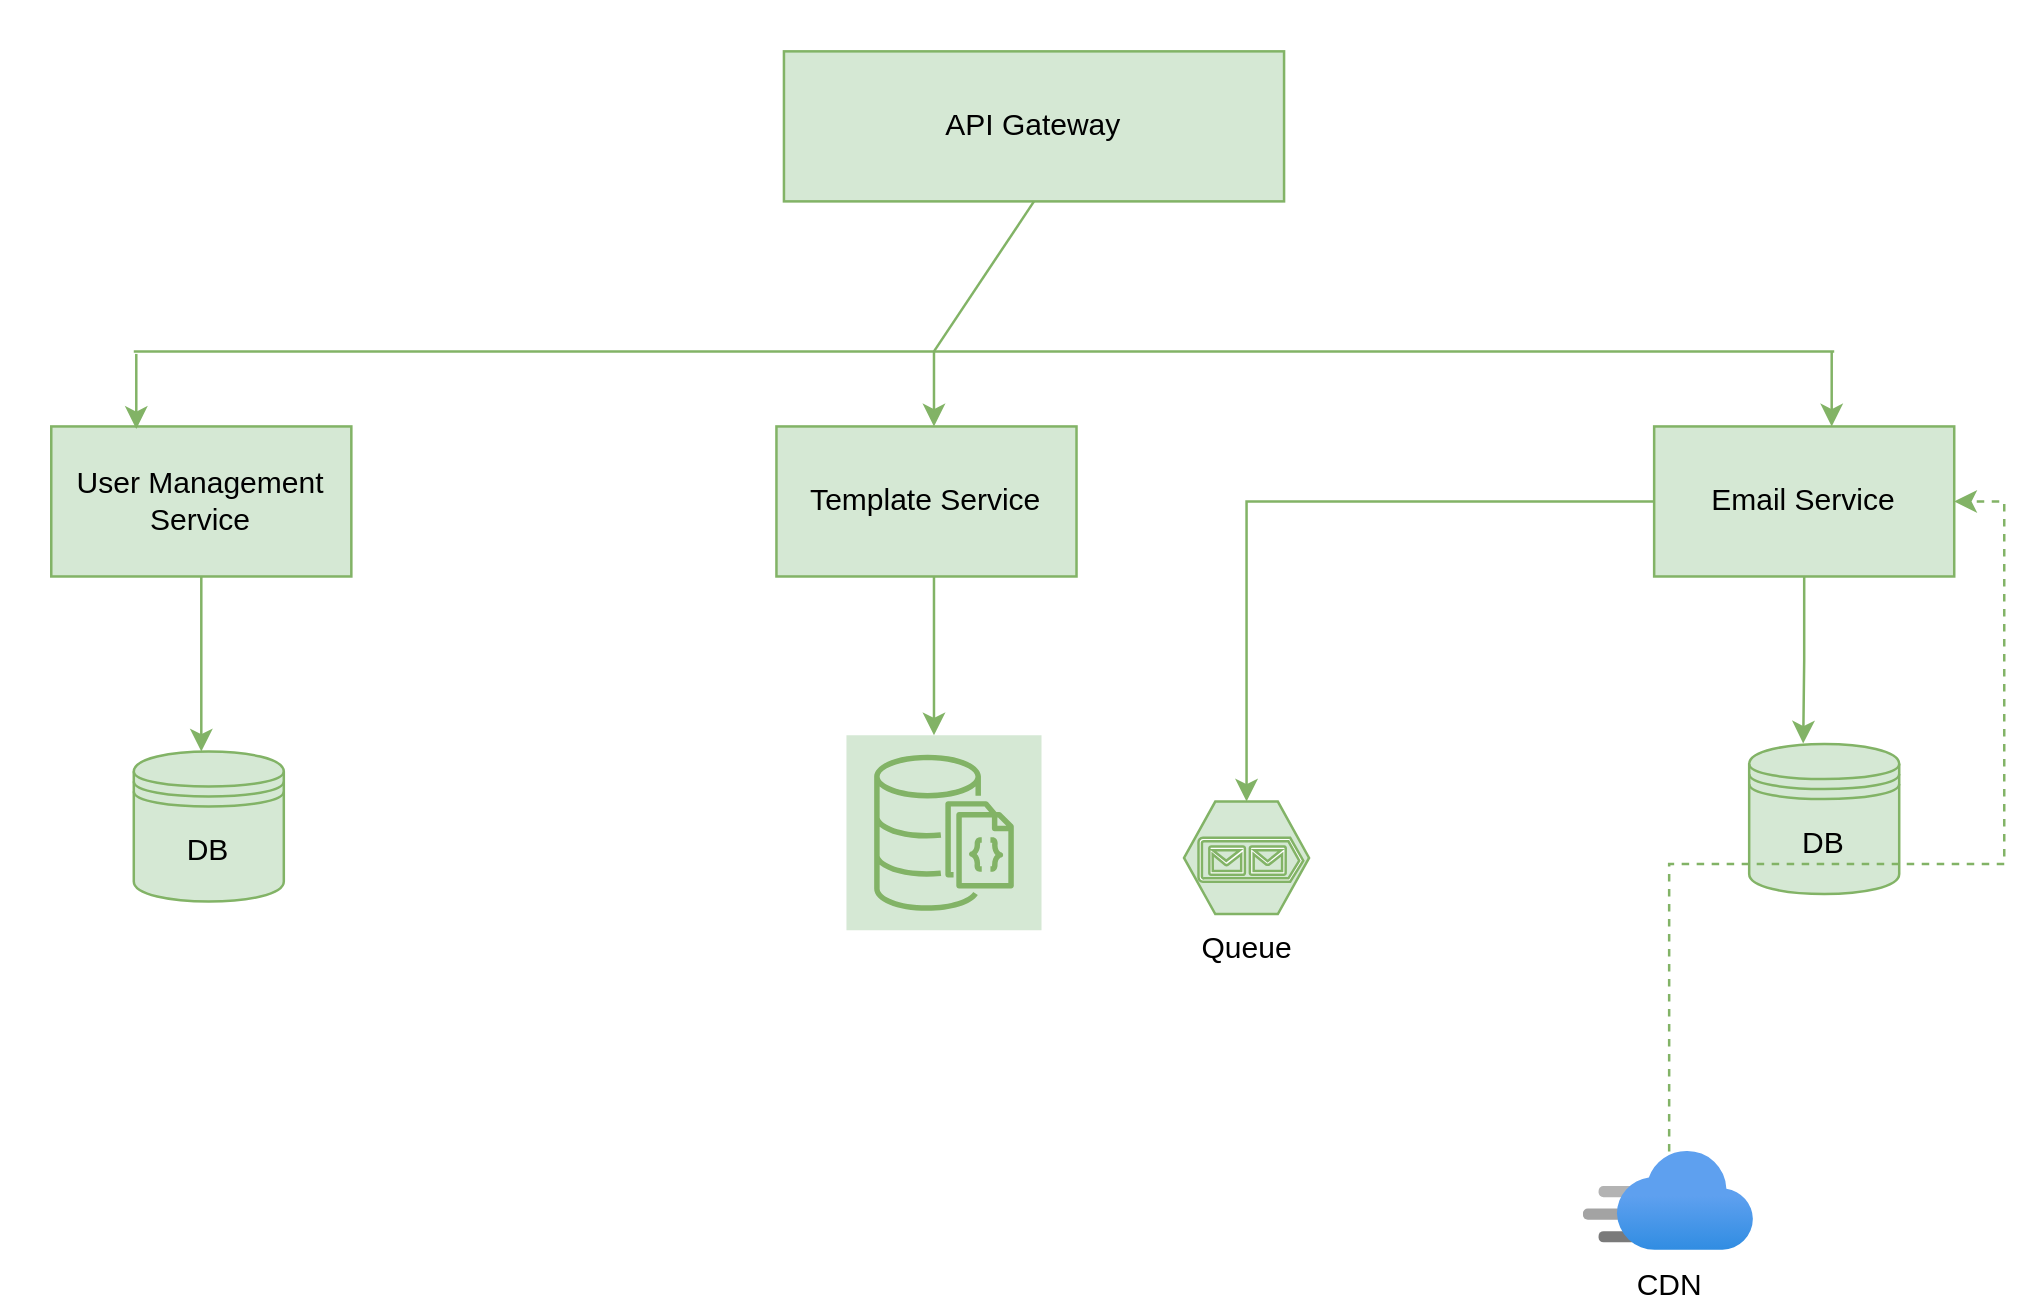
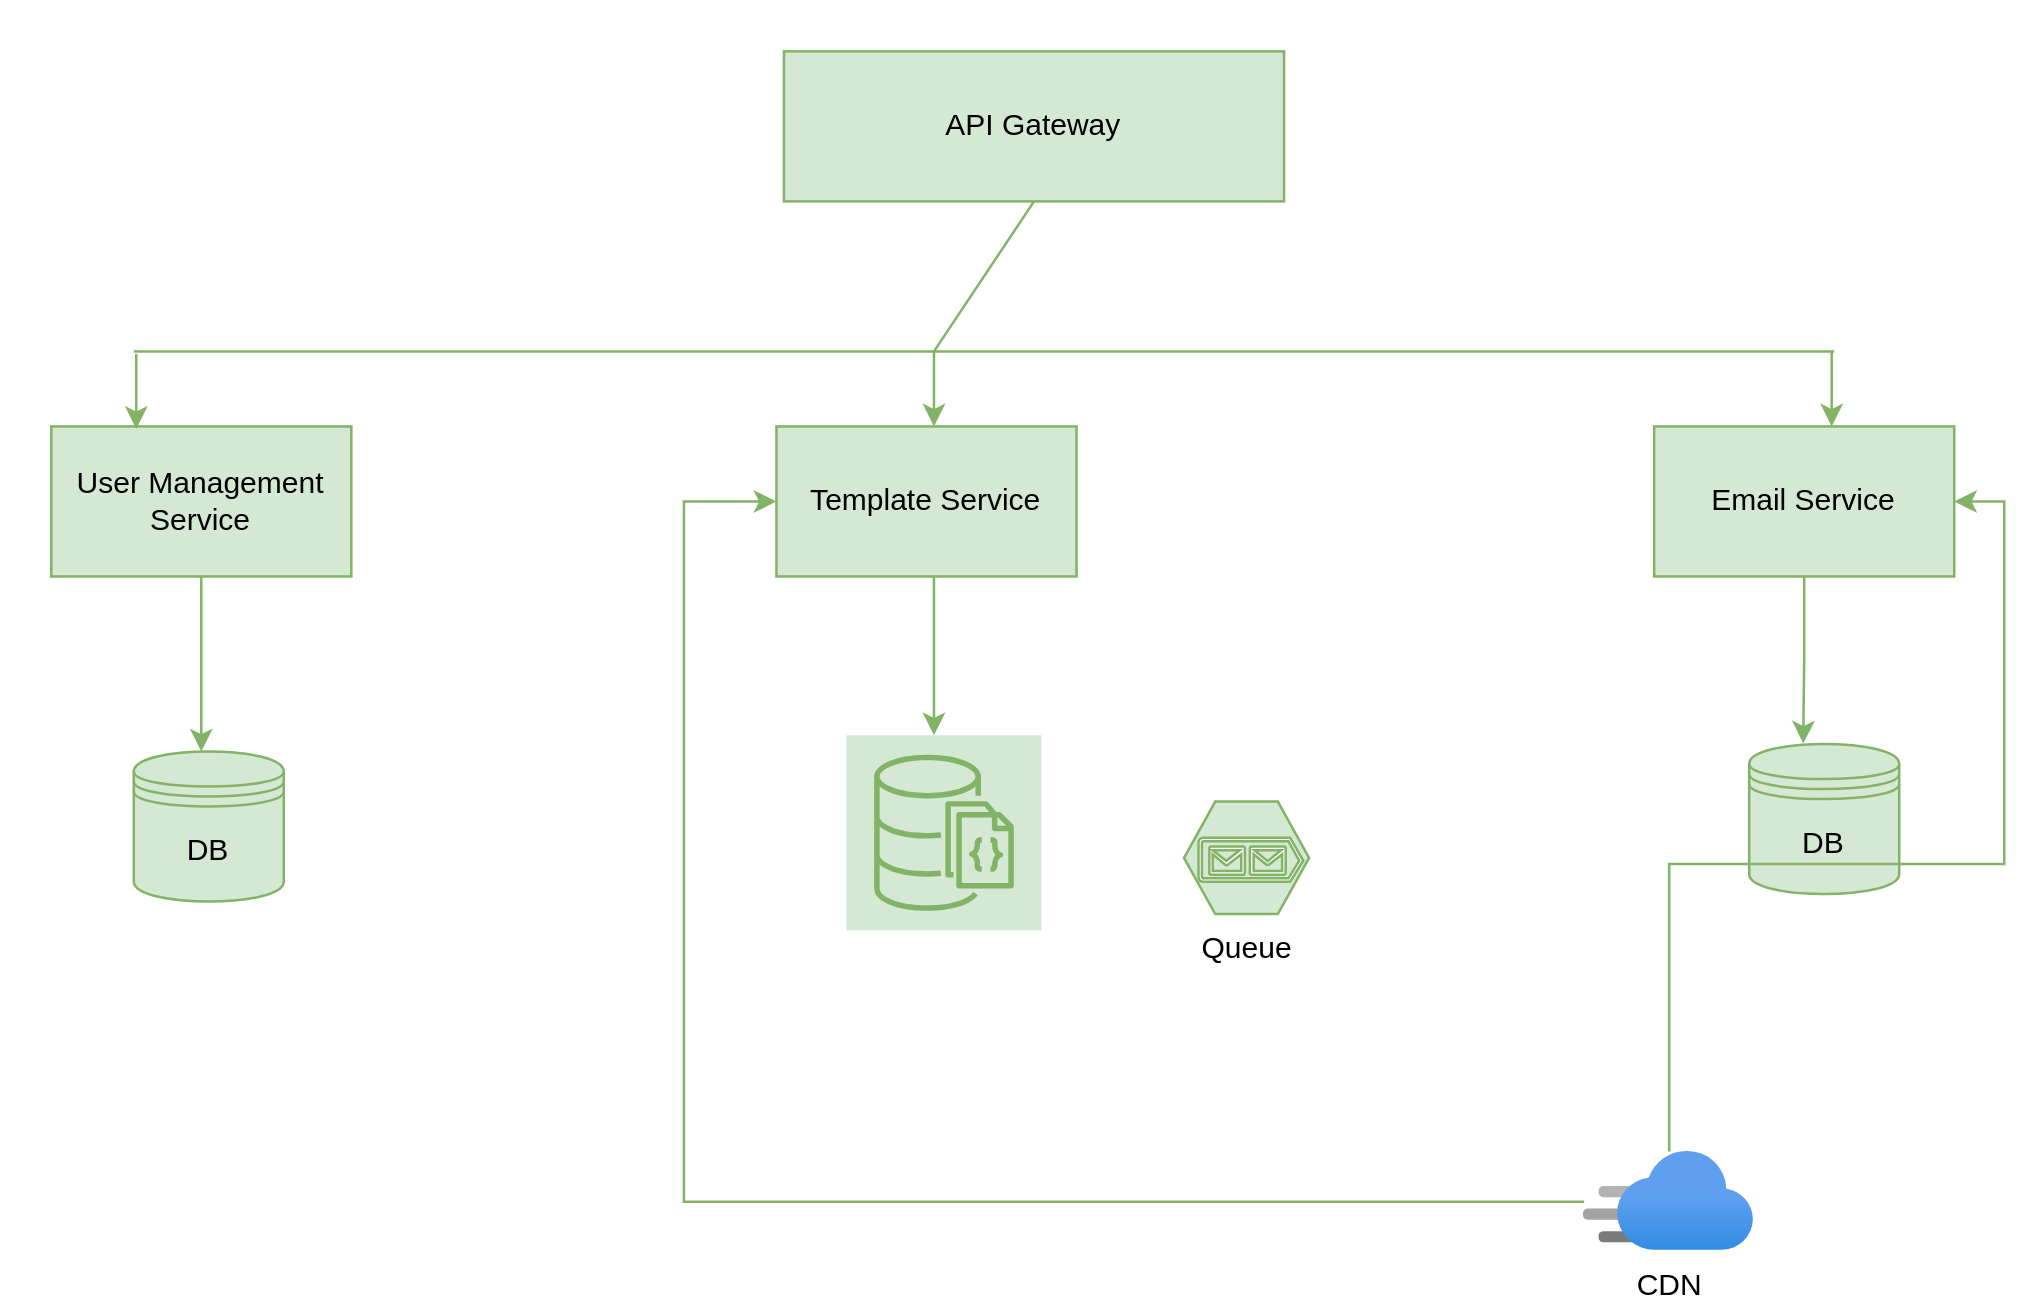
- <mxCell id="14" style="edgeStyle=orthogonalEdgeStyle;rounded=0;orthogonalLoop=1;jettySize=auto;html=1;entryX=0.5;entryY=0;entryDx=0;entryDy=0;entryPerimeter=0;labelBackgroundColor=none;strokeColor=#82b366;fontColor=default;fillColor=#d5e8d4;" parent="1" source="7" target="13" edge="1"><mxGeometry relative="1" as="geometry" /></mxCell>
- <mxCell id="20" style="edgeStyle=orthogonalEdgeStyle;rounded=0;orthogonalLoop=1;jettySize=auto;html=1;entryX=1;entryY=0.5;entryDx=0;entryDy=0;labelBackgroundColor=none;strokeColor=#82b366;fontColor=default;fillColor=#d5e8d4;dashed=1;" edge="1" parent="1" source="22" target="7"><mxGeometry relative="1" as="geometry"><mxPoint x="813" y="200" as="targetPoint" /></mxGeometry></mxCell>
+ <mxCell id="20" style="edgeStyle=orthogonalEdgeStyle;rounded=0;orthogonalLoop=1;jettySize=auto;html=1;entryX=1;entryY=0.5;entryDx=0;entryDy=0;labelBackgroundColor=none;strokeColor=#82b366;fontColor=default;fillColor=#d5e8d4;" edge="1" parent="1" source="22" target="7"><mxGeometry relative="1" as="geometry"><mxPoint x="813" y="200" as="targetPoint" /></mxGeometry></mxCell>
+ <mxCell id="21" style="edgeStyle=orthogonalEdgeStyle;rounded=0;orthogonalLoop=1;jettySize=auto;html=1;entryX=0;entryY=0.5;entryDx=0;entryDy=0;labelBackgroundColor=none;strokeColor=#82b366;fontColor=default;fillColor=#d5e8d4;" edge="1" parent="1" source="22" target="6"><mxGeometry relative="1" as="geometry"><mxPoint x="303" y="200" as="targetPoint" /><Array as="points"><mxPoint x="273" y="480" /><mxPoint x="273" y="200" /></Array></mxGeometry></mxCell>
